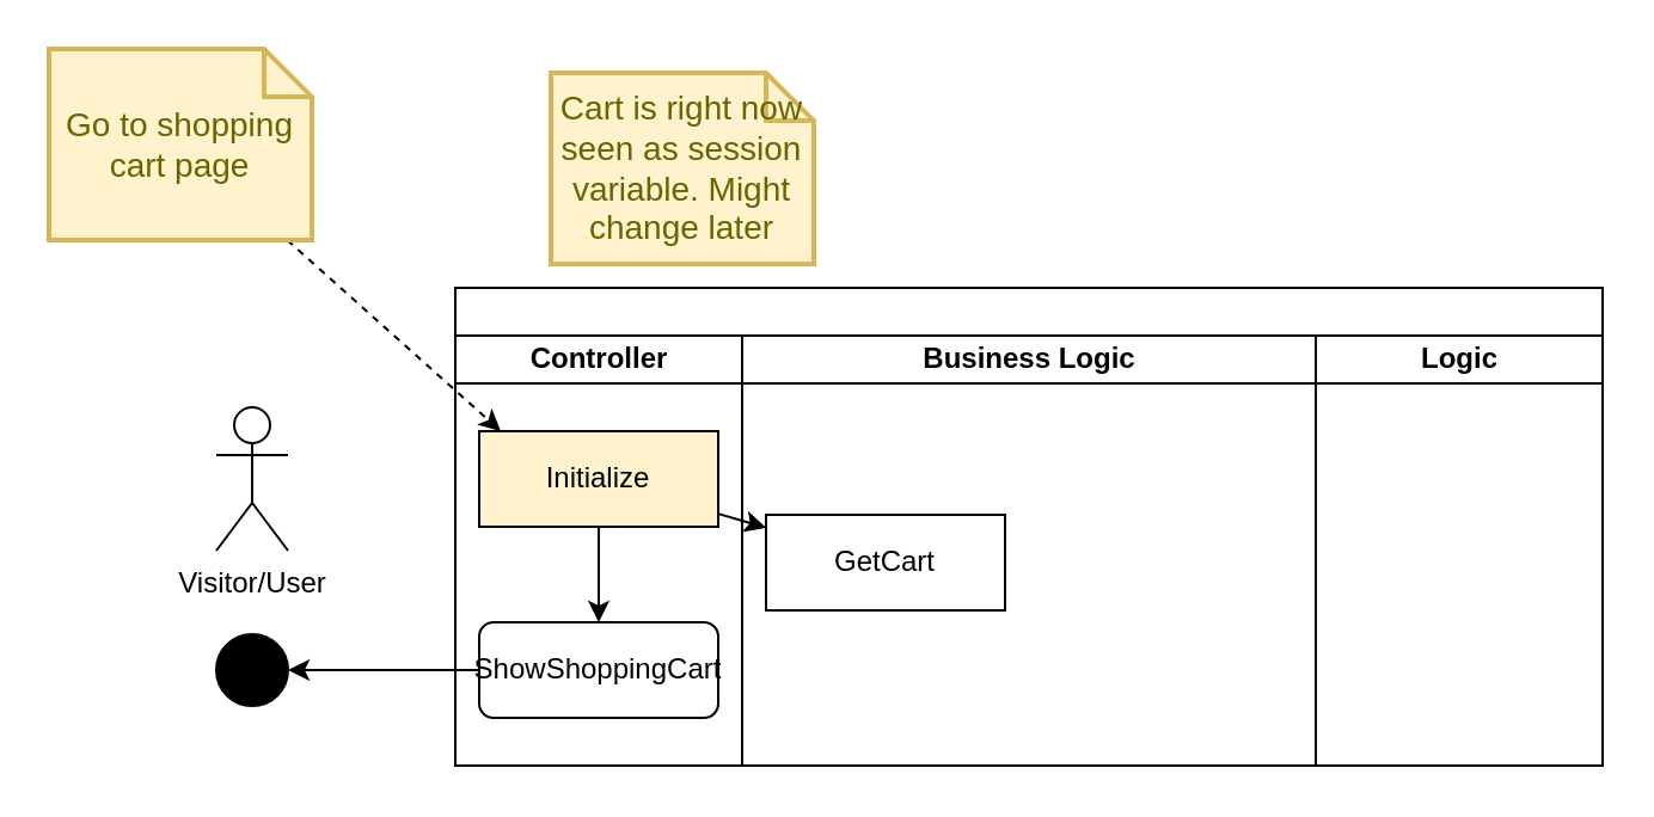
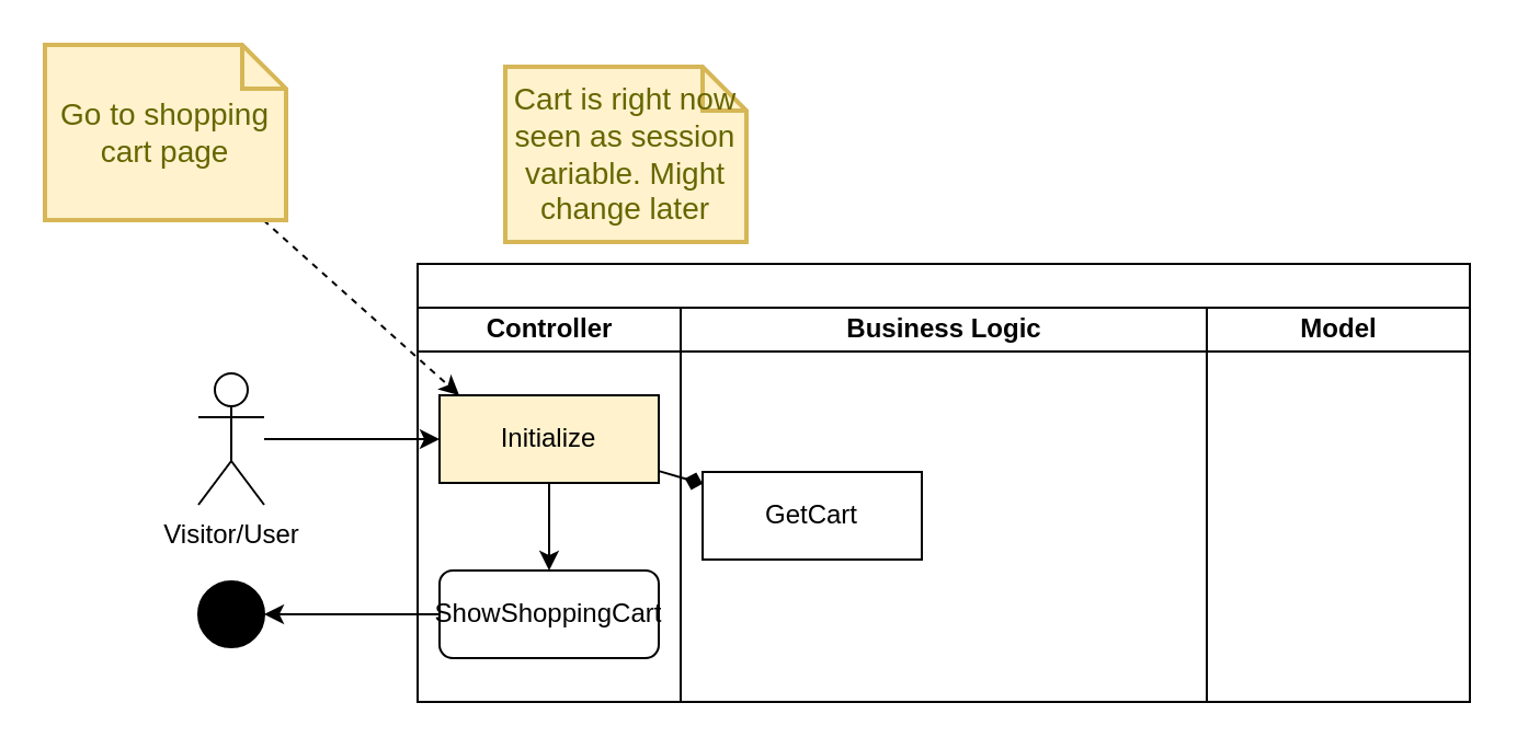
- <mxCell id="9" value="Logic" style="swimlane;startSize=20;html=1;" parent="2" vertex="1"><mxGeometry x="360" y="20" width="120" height="180" as="geometry" /></mxCell>
+ <mxCell id="9" value="Model" style="swimlane;startSize=20;html=1;" parent="2" vertex="1"><mxGeometry x="360" y="20" width="120" height="180" as="geometry" /></mxCell>
+ <mxCell id="11" style="edgeStyle=none;html=1;" parent="1" source="12" target="5" edge="1"><mxGeometry relative="1" as="geometry" /></mxCell>
- <mxCell id="10" value="" style="edgeStyle=none;html=1;" parent="2" source="5" target="8" edge="1"><mxGeometry relative="1" as="geometry"><mxPoint x="110.0" y="160" as="sourcePoint" /></mxGeometry></mxCell>
+ <mxCell id="10" value="" style="edgeStyle=none;html=1;endArrow=diamond;" parent="2" source="5" target="8" edge="1"><mxGeometry relative="1" as="geometry"><mxPoint x="110.0" y="160" as="sourcePoint" /></mxGeometry></mxCell>
